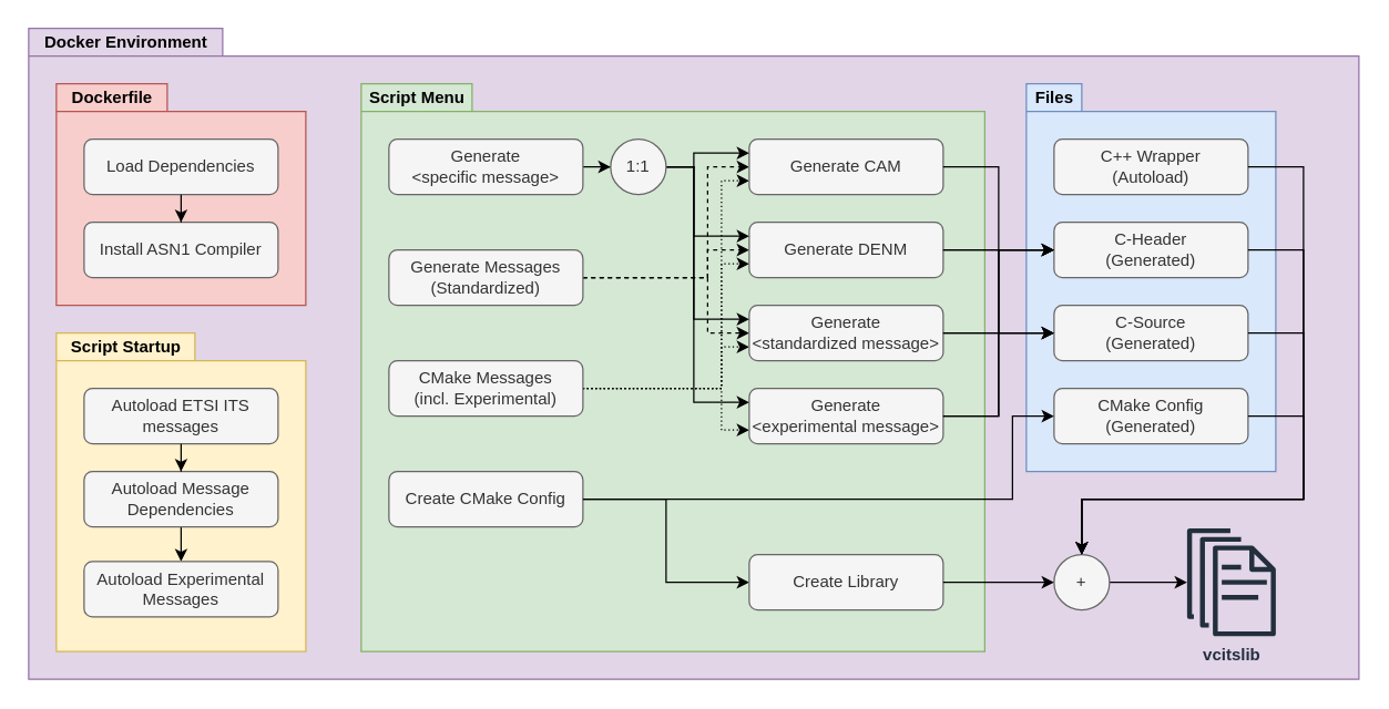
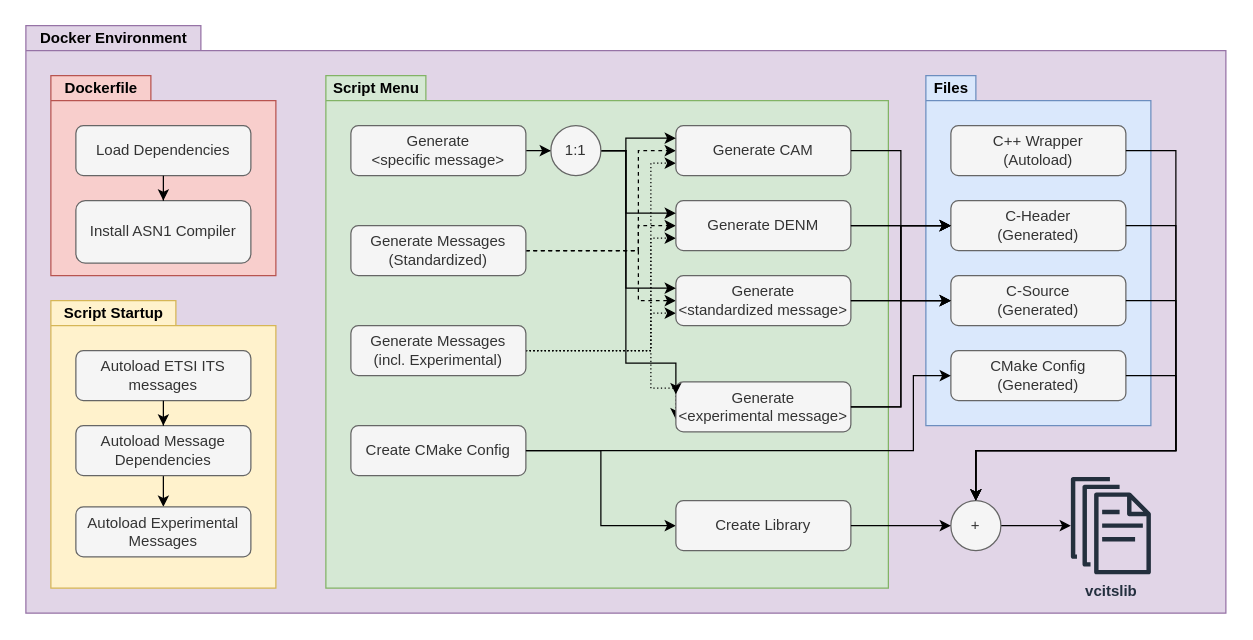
- <mxCell id="5" value="&lt;font style=&quot;font-size: 12px;&quot;&gt;Install ASN1 Compiler&lt;/font&gt;" style="rounded=1;whiteSpace=wrap;html=1;fontSize=10;fillColor=#f5f5f5;fontColor=#333333;strokeColor=#666666;" vertex="1" parent="3"><mxGeometry x="20" y="100" width="140" height="40" as="geometry" /></mxCell>
+ <mxCell id="5" value="&lt;font style=&quot;font-size: 12px;&quot;&gt;Install ASN1 Compiler&lt;/font&gt;" style="rounded=1;whiteSpace=wrap;html=1;fontSize=10;fillColor=#f5f5f5;fontColor=#333333;strokeColor=#666666;" vertex="1" parent="3"><mxGeometry x="20" y="100" width="140" height="50" as="geometry" /></mxCell>
- <mxCell id="24" value="&lt;span style=&quot;font-size: 12px;&quot;&gt;CMake Messages&lt;br&gt;(incl. Experimental)&lt;br&gt;&lt;/span&gt;" style="rounded=1;whiteSpace=wrap;html=1;fontSize=10;fillColor=#f5f5f5;fontColor=#333333;strokeColor=#666666;" vertex="1" parent="13"><mxGeometry x="20" y="200" width="140" height="40" as="geometry" /></mxCell>
+ <mxCell id="24" value="&lt;span style=&quot;font-size: 12px;&quot;&gt;Generate Messages&lt;br&gt;(incl. Experimental)&lt;br&gt;&lt;/span&gt;" style="rounded=1;whiteSpace=wrap;html=1;fontSize=10;fillColor=#f5f5f5;fontColor=#333333;strokeColor=#666666;" vertex="1" parent="13"><mxGeometry x="20" y="200" width="140" height="40" as="geometry" /></mxCell>
- <mxCell id="30" value="&lt;span style=&quot;font-size: 12px;&quot;&gt;Generate&lt;br&gt;&amp;lt;experimental message&amp;gt;&lt;/span&gt;" style="rounded=1;whiteSpace=wrap;html=1;fontSize=10;fillColor=#f5f5f5;fontColor=#333333;strokeColor=#666666;" vertex="1" parent="13"><mxGeometry x="280" y="220" width="140" height="40" as="geometry" /></mxCell>
+ <mxCell id="30" value="&lt;span style=&quot;font-size: 12px;&quot;&gt;Generate&lt;br&gt;&amp;lt;experimental message&amp;gt;&lt;/span&gt;" style="rounded=1;whiteSpace=wrap;html=1;fontSize=10;fillColor=#f5f5f5;fontColor=#333333;strokeColor=#666666;" vertex="1" parent="13"><mxGeometry x="280" y="245" width="140" height="40" as="geometry" /></mxCell>
